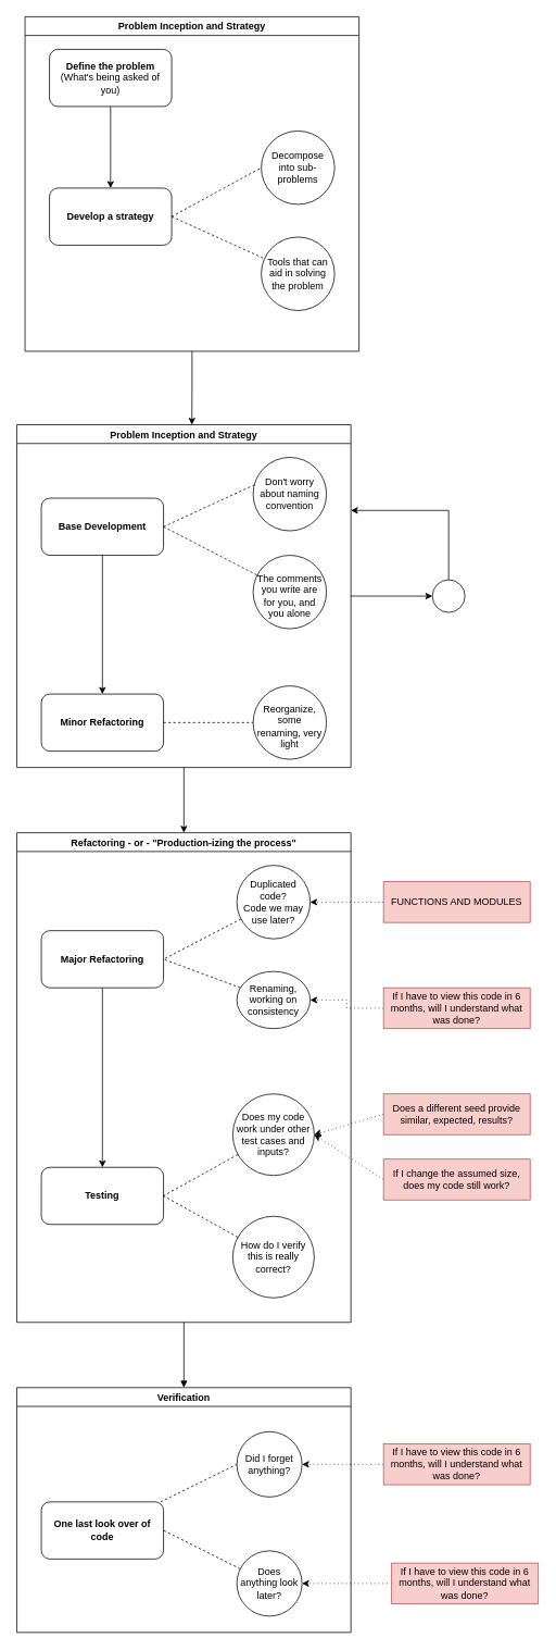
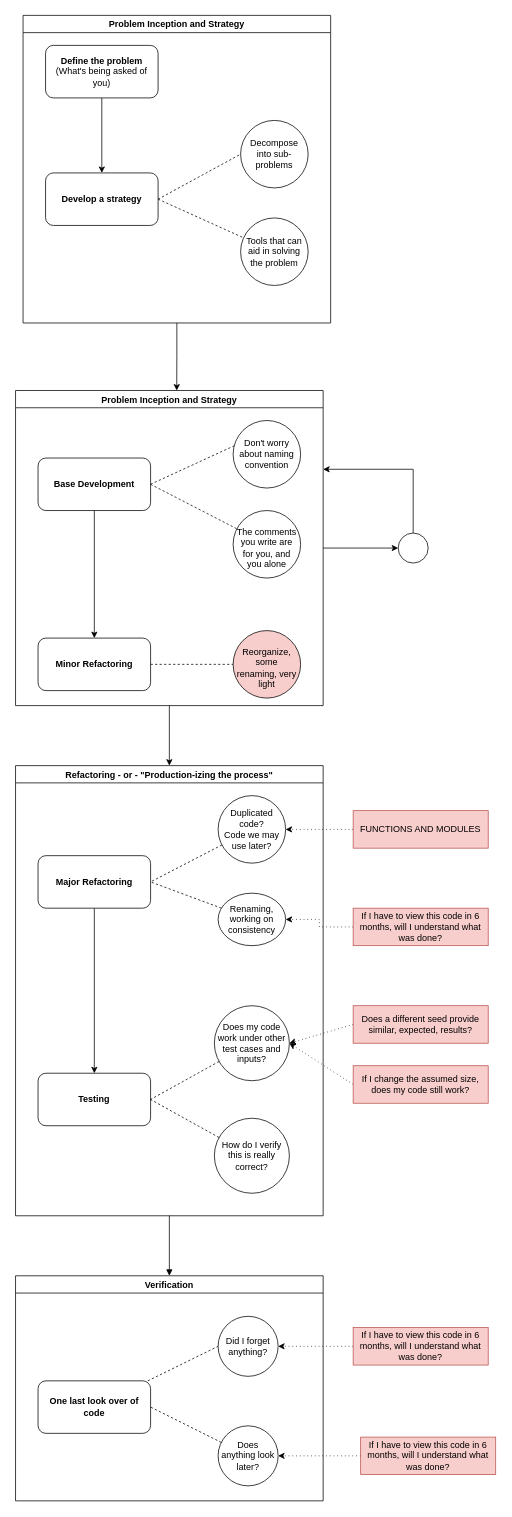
- <mxCell id="12" value="Reorganize, some renaming, very light" style="ellipse;whiteSpace=wrap;html=1;aspect=fixed;spacing=3;spacingBottom=-9;" vertex="1" parent="3"><mxGeometry x="290" y="320" width="90" height="90" as="geometry" /></mxCell>
+ <mxCell id="12" value="Reorganize, some renaming, very light" style="ellipse;whiteSpace=wrap;html=1;aspect=fixed;spacing=3;spacingBottom=-9;fillColor=#f8cecc;" vertex="1" parent="3"><mxGeometry x="290" y="320" width="90" height="90" as="geometry" /></mxCell>
